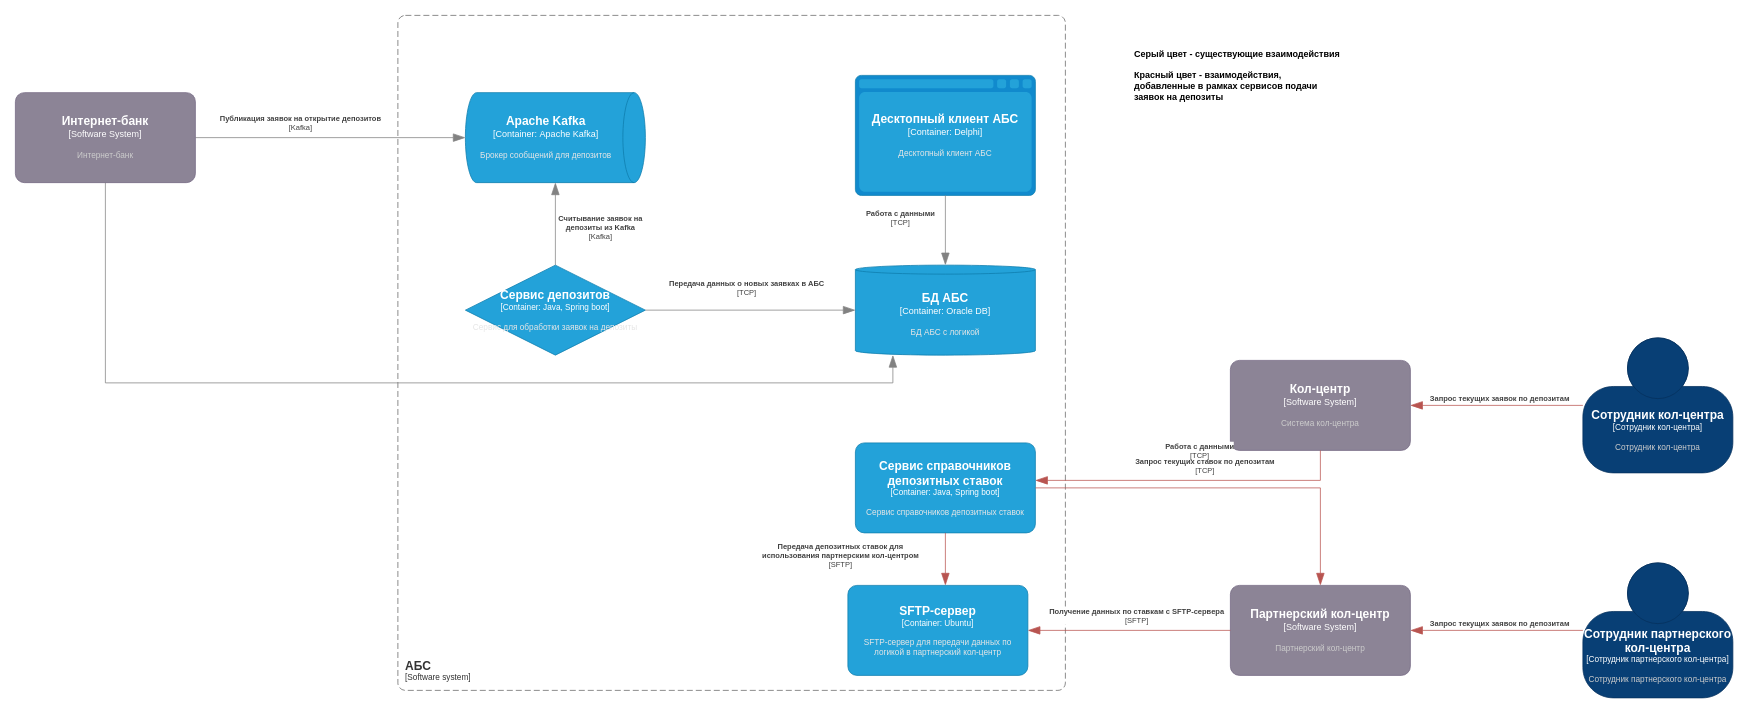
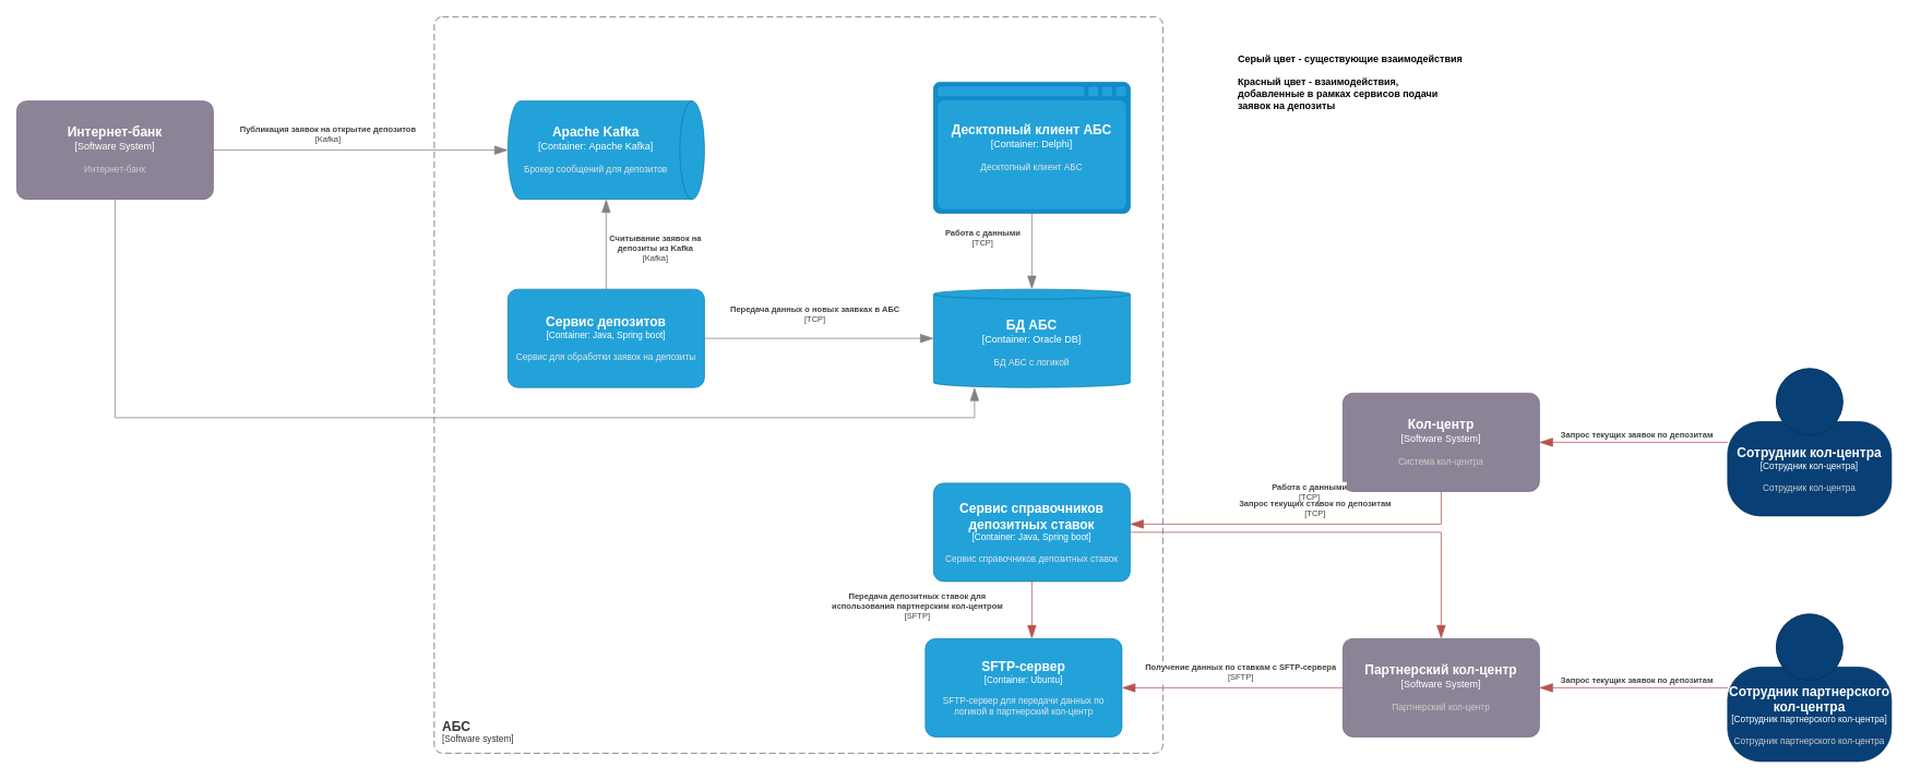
- <mxCell id="12" value="&lt;font style=&quot;font-size: 16px&quot;&gt;&lt;b&gt;Сервис депозитов&lt;/b&gt;&lt;/font&gt;&lt;div&gt;[Container: Java, Spring boot]&lt;/div&gt;&lt;br&gt;&lt;div&gt;&lt;font style=&quot;font-size: 11px&quot;&gt;&lt;font color=&quot;#E6E6E6&quot;&gt;Сервис для обработки заявок на депозиты&lt;/font&gt;&lt;/div&gt;" style="rhombus;whiteSpace=wrap;html=1;fontSize=11;labelBackgroundColor=none;fillColor=#23A2D9;fontColor=#ffffff;align=center;arcSize=10;strokeColor=#0E7DAD;metaEdit=1;resizable=0;points=[[0.25,0,0],[0.5,0,0],[0.75,0,0],[1,0.25,0],[1,0.5,0],[1,0.75,0],[0.75,1,0],[0.5,1,0],[0.25,1,0],[0,0.75,0],[0,0.5,0],[0,0.25,0]];" parent="1" vertex="1"><mxGeometry x="620" y="353" width="240" height="120" as="geometry" /></mxCell>
+ <mxCell id="12" value="&lt;font style=&quot;font-size: 16px&quot;&gt;&lt;b&gt;Сервис депозитов&lt;/b&gt;&lt;/font&gt;&lt;div&gt;[Container: Java, Spring boot]&lt;/div&gt;&lt;br&gt;&lt;div&gt;&lt;font style=&quot;font-size: 11px&quot;&gt;&lt;font color=&quot;#E6E6E6&quot;&gt;Сервис для обработки заявок на депозиты&lt;/font&gt;&lt;/div&gt;" style="rounded=1;whiteSpace=wrap;html=1;fontSize=11;labelBackgroundColor=none;fillColor=#23A2D9;fontColor=#ffffff;align=center;arcSize=10;strokeColor=#0E7DAD;metaEdit=1;resizable=0;points=[[0.25,0,0],[0.5,0,0],[0.75,0,0],[1,0.25,0],[1,0.5,0],[1,0.75,0],[0.75,1,0],[0.5,1,0],[0.25,1,0],[0,0.75,0],[0,0.5,0],[0,0.25,0]];" parent="1" vertex="1"><mxGeometry x="620" y="353" width="240" height="120" as="geometry" /></mxCell>
